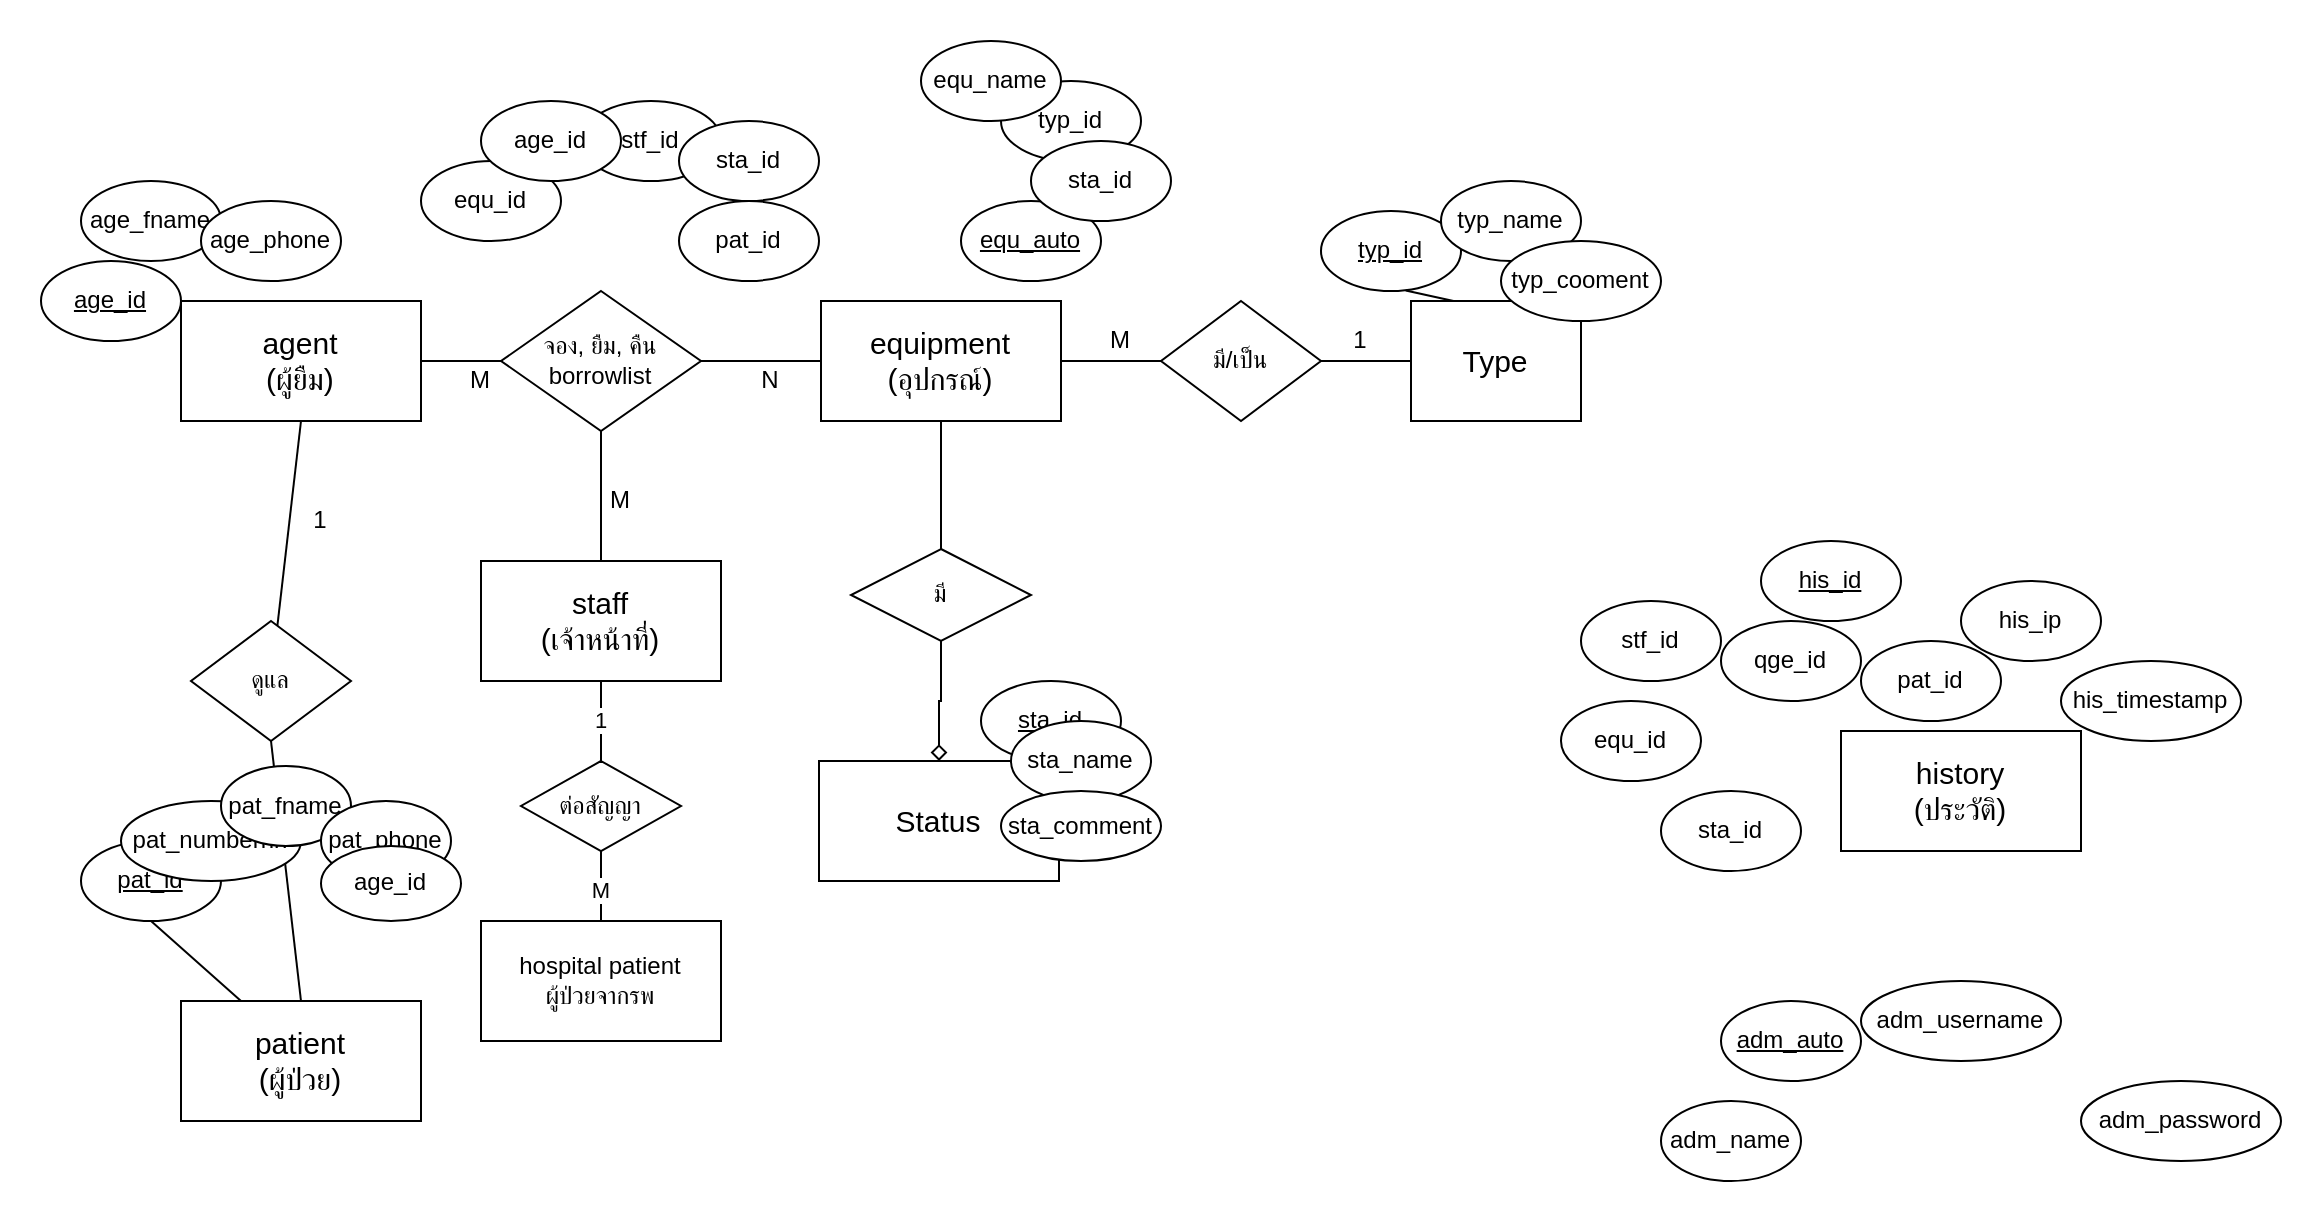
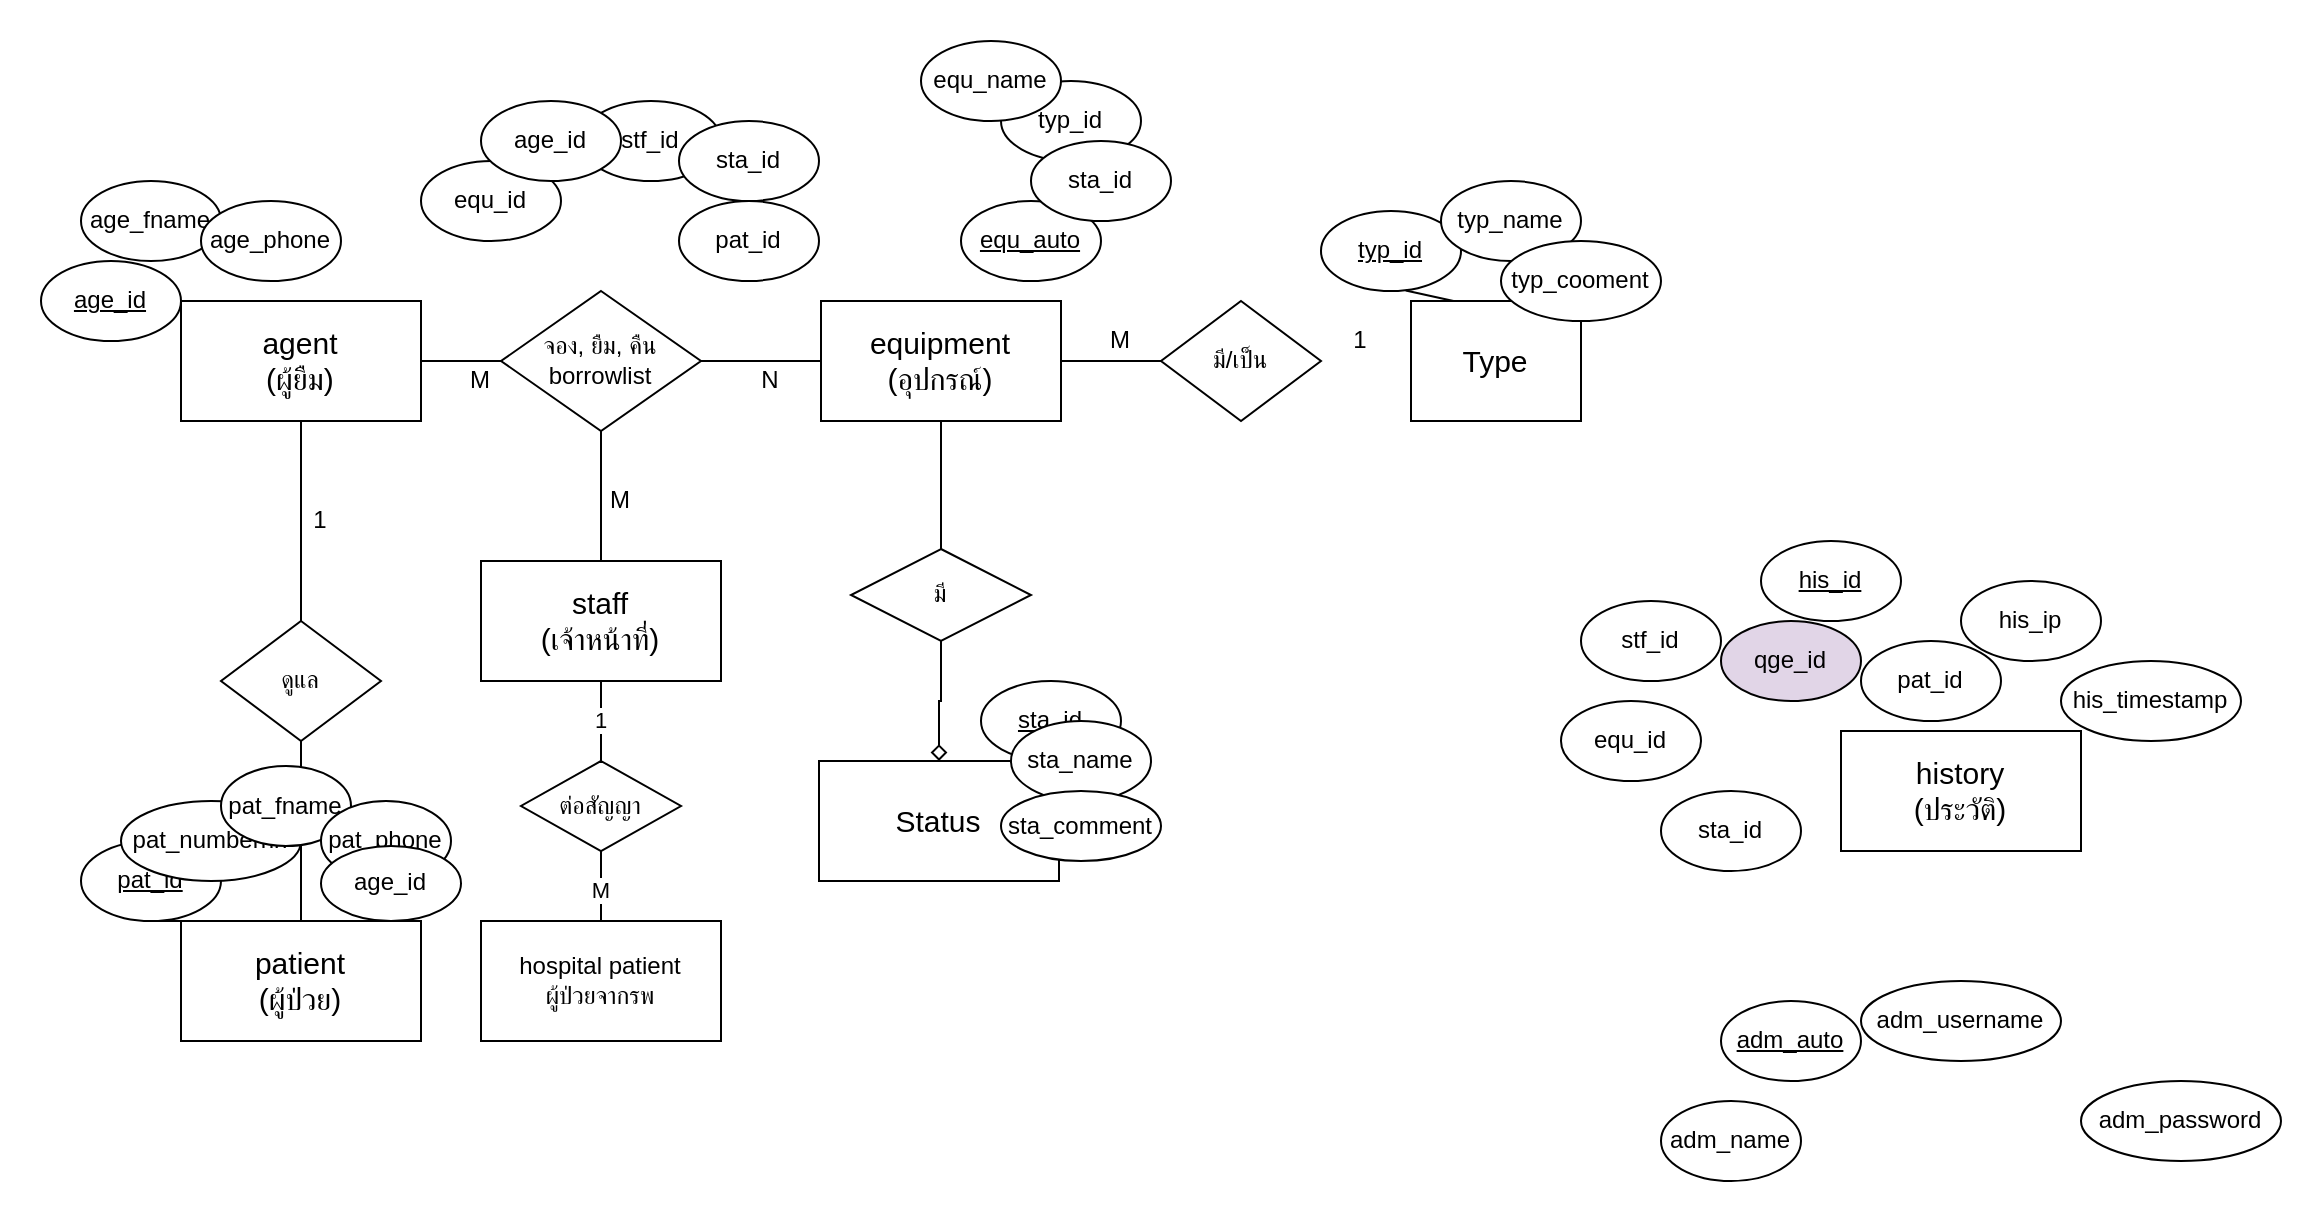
- <mxCell id="17" value="" style="endArrow=none;html=1;rounded=0;exitX=1;exitY=0.5;exitDx=0;exitDy=0;entryX=0;entryY=0.5;entryDx=0;entryDy=0;" parent="1" source="10" target="11" edge="1"><mxGeometry width="50" height="50" relative="1" as="geometry"><mxPoint x="670" y="300" as="sourcePoint" /><mxPoint x="720" y="250" as="targetPoint" /></mxGeometry></mxCell>
- <mxCell id="67" value="&lt;span&gt;qge_id&lt;/span&gt;" style="ellipse;whiteSpace=wrap;html=1;fontStyle=0" vertex="1" parent="1"><mxGeometry x="860" y="310" width="70" height="40" as="geometry" /></mxCell>
+ <mxCell id="67" value="&lt;span&gt;qge_id&lt;/span&gt;" style="ellipse;whiteSpace=wrap;html=1;fontStyle=0;fillColor=#e1d5e7;" vertex="1" parent="1"><mxGeometry x="860" y="310" width="70" height="40" as="geometry" /></mxCell>
- <mxCell id="4" value="ดูแล" style="rhombus;whiteSpace=wrap;html=1;" parent="1" vertex="1"><mxGeometry x="95" y="310" width="80" height="60" as="geometry" /></mxCell>
+ <mxCell id="4" value="ดูแล" style="rhombus;whiteSpace=wrap;html=1;" parent="1" vertex="1"><mxGeometry x="110" y="310" width="80" height="60" as="geometry" /></mxCell>
- <mxCell id="2" value="&lt;div&gt;&lt;span style=&quot;font-size: 15px;&quot;&gt;patient&lt;/span&gt;&lt;/div&gt;&lt;font style=&quot;font-size: 15px;&quot;&gt;(ผู้ป่วย)&lt;/font&gt;" style="rounded=0;whiteSpace=wrap;html=1;" parent="1" vertex="1"><mxGeometry x="90" y="500" width="120" height="60" as="geometry" /></mxCell>
+ <mxCell id="2" value="&lt;div&gt;&lt;span style=&quot;font-size: 15px;&quot;&gt;patient&lt;/span&gt;&lt;/div&gt;&lt;font style=&quot;font-size: 15px;&quot;&gt;(ผู้ป่วย)&lt;/font&gt;" style="rounded=0;whiteSpace=wrap;html=1;" parent="1" vertex="1"><mxGeometry x="90" y="460" width="120" height="60" as="geometry" /></mxCell>
